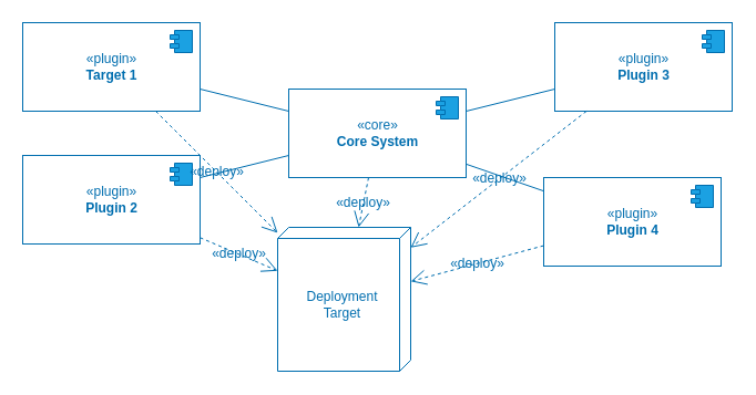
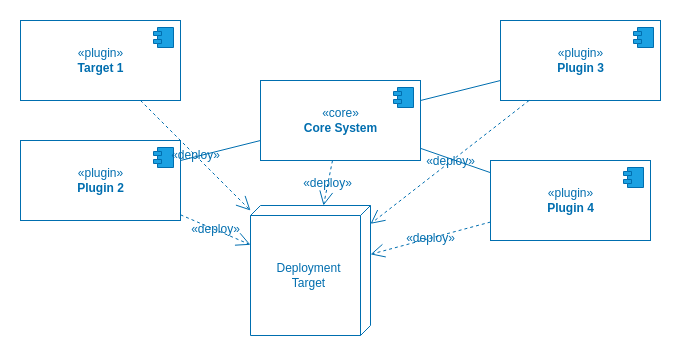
- <mxCell id="2" style="edgeStyle=none;html=1;endArrow=none;endFill=0;fillColor=#1ba1e2;strokeColor=#006EAF;fontColor=#006EAF;startArrow=none;startFill=0;" parent="1" source="3" target="10" edge="1"><mxGeometry relative="1" as="geometry" /></mxCell>
